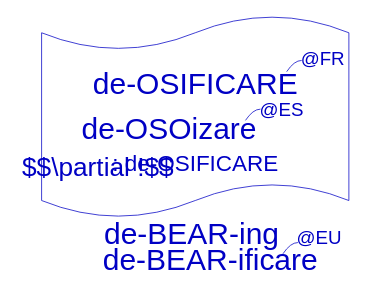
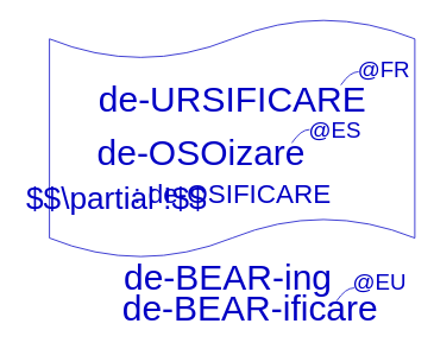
- <mxCell id="2" value="&lt;font style=&quot;font-size: 40px&quot; color=&quot;#0000c4&quot;&gt;de-OSIFICARE&lt;/font&gt;" style="text;html=1;align=center;verticalAlign=middle;resizable=0;points=[];autosize=1;strokeColor=none;fillColor=none;" parent="1" vertex="1"><mxGeometry x="100" y="95" width="320" height="30" as="geometry" /></mxCell>
+ <mxCell id="2" value="&lt;font style=&quot;font-size: 40px&quot; color=&quot;#0000c4&quot;&gt;de-URSIFICARE&lt;/font&gt;" style="text;html=1;align=center;verticalAlign=middle;resizable=0;points=[];autosize=1;strokeColor=none;fillColor=none;" parent="1" vertex="1"><mxGeometry x="100" y="95" width="320" height="30" as="geometry" /></mxCell>
